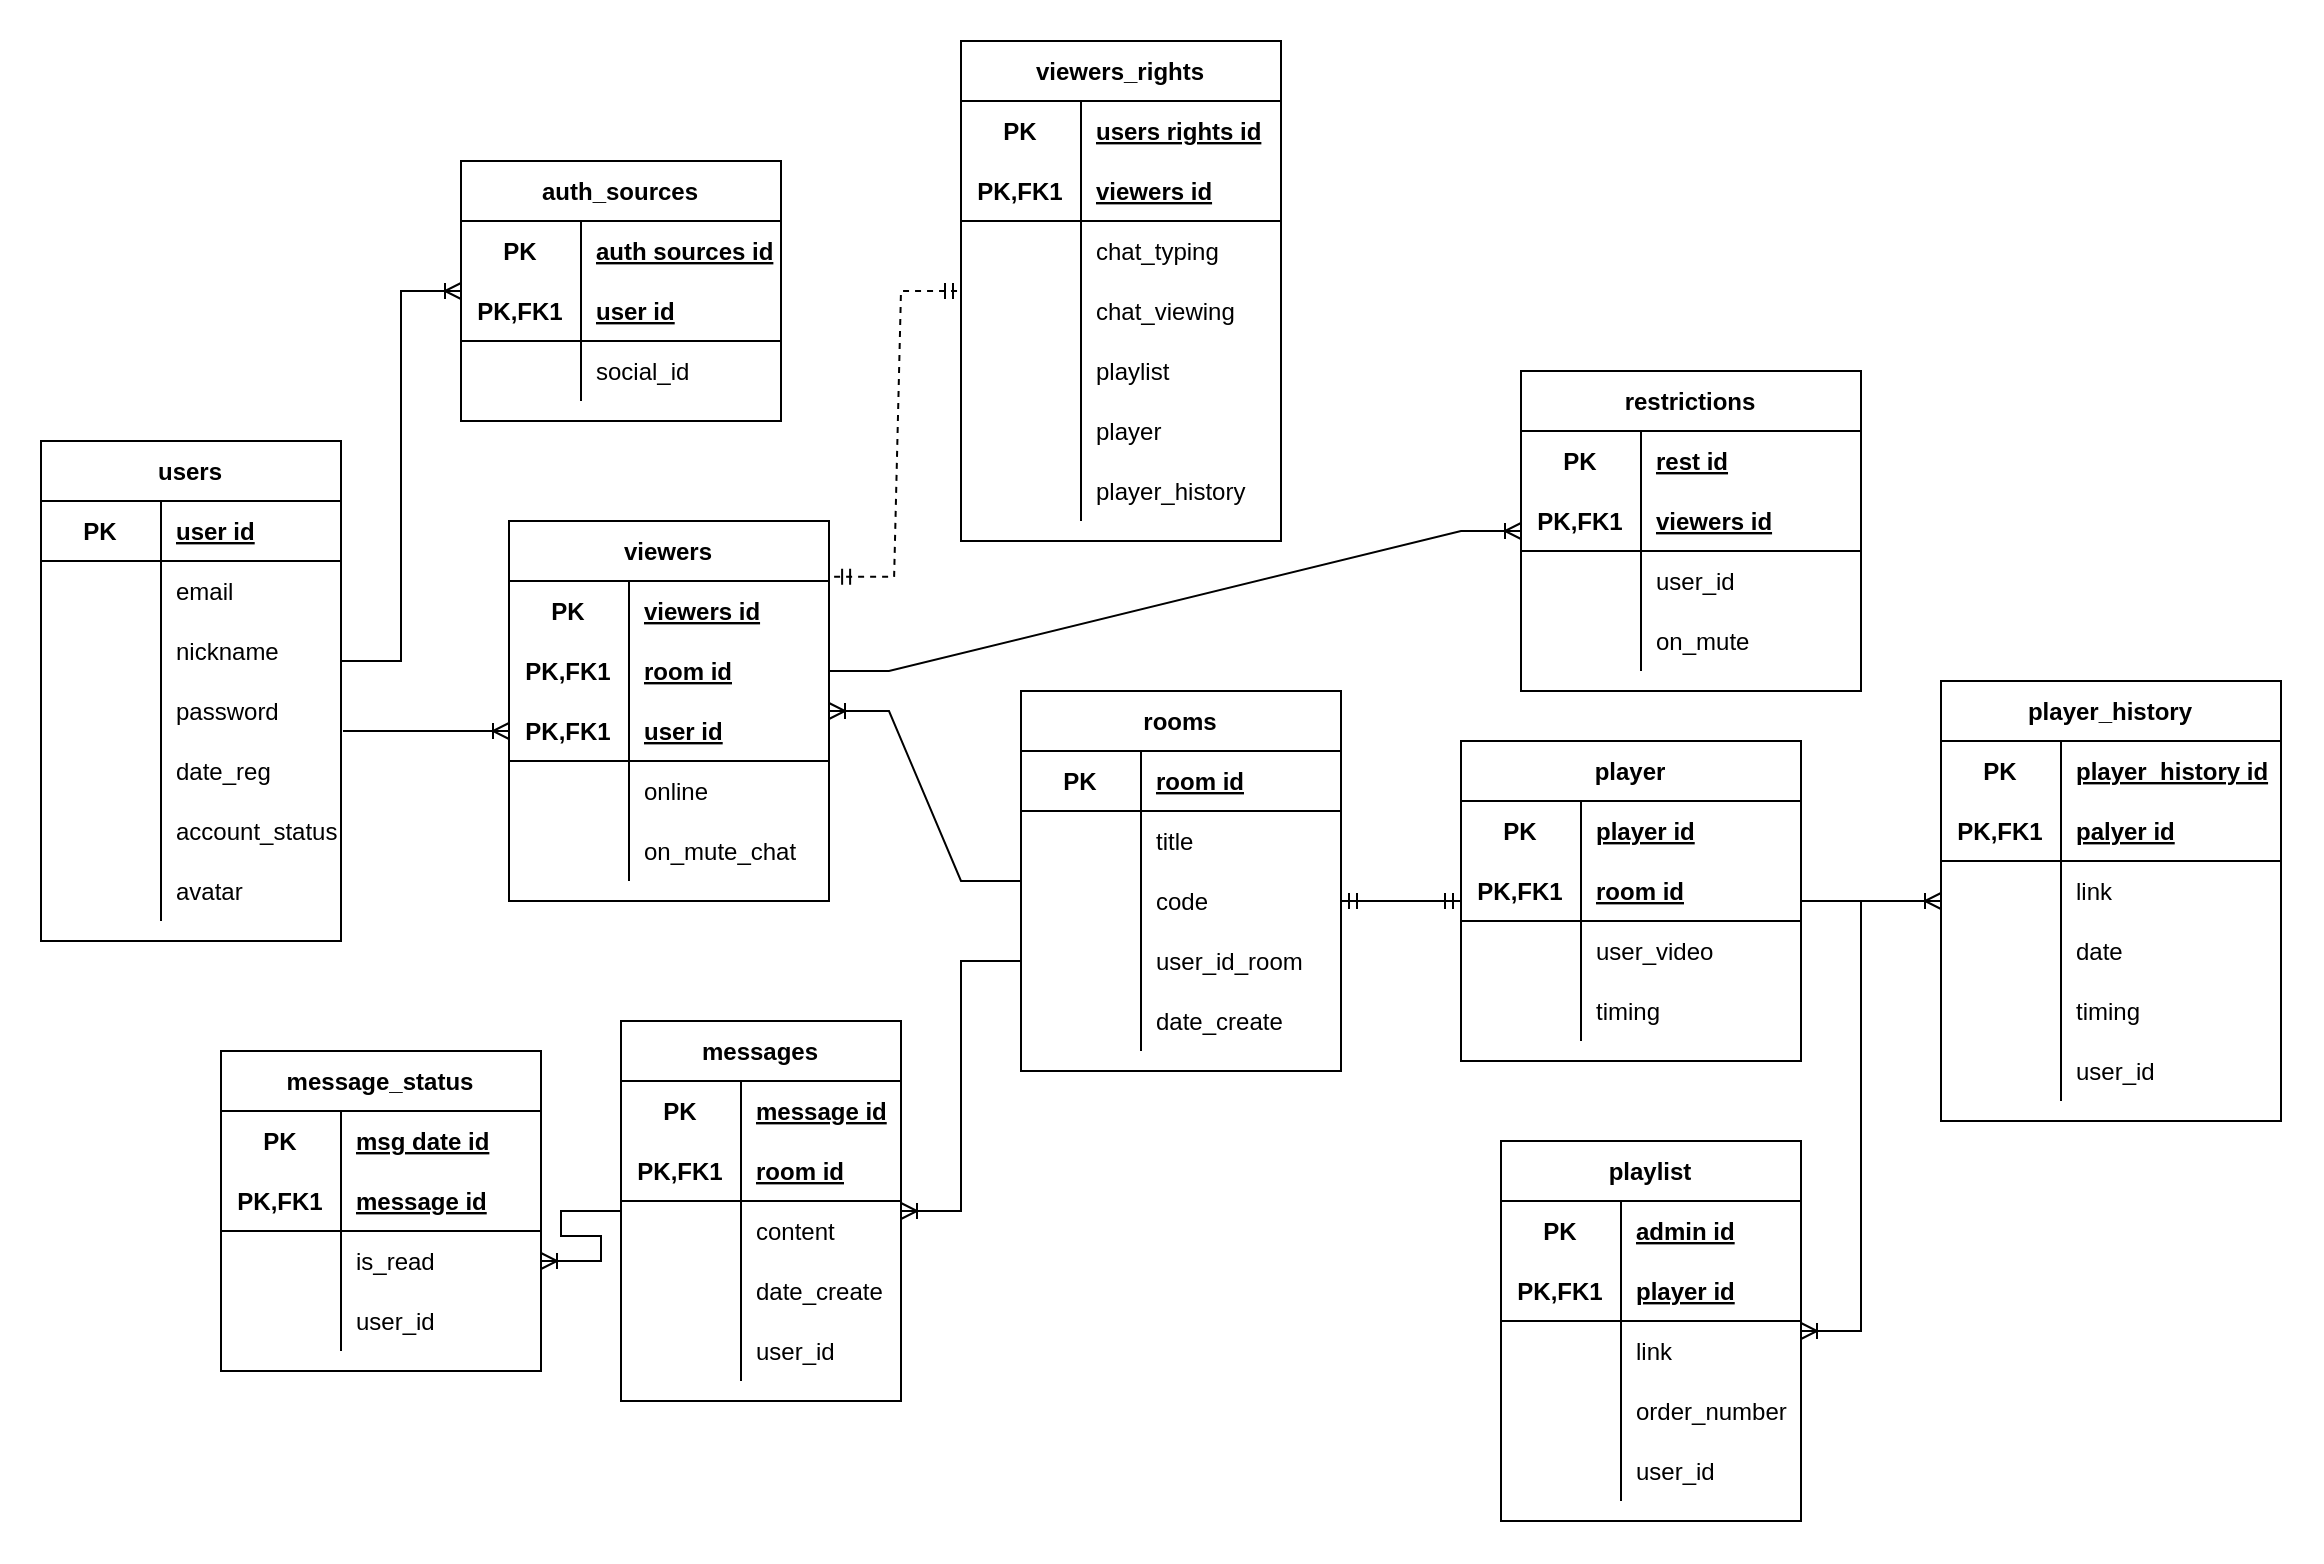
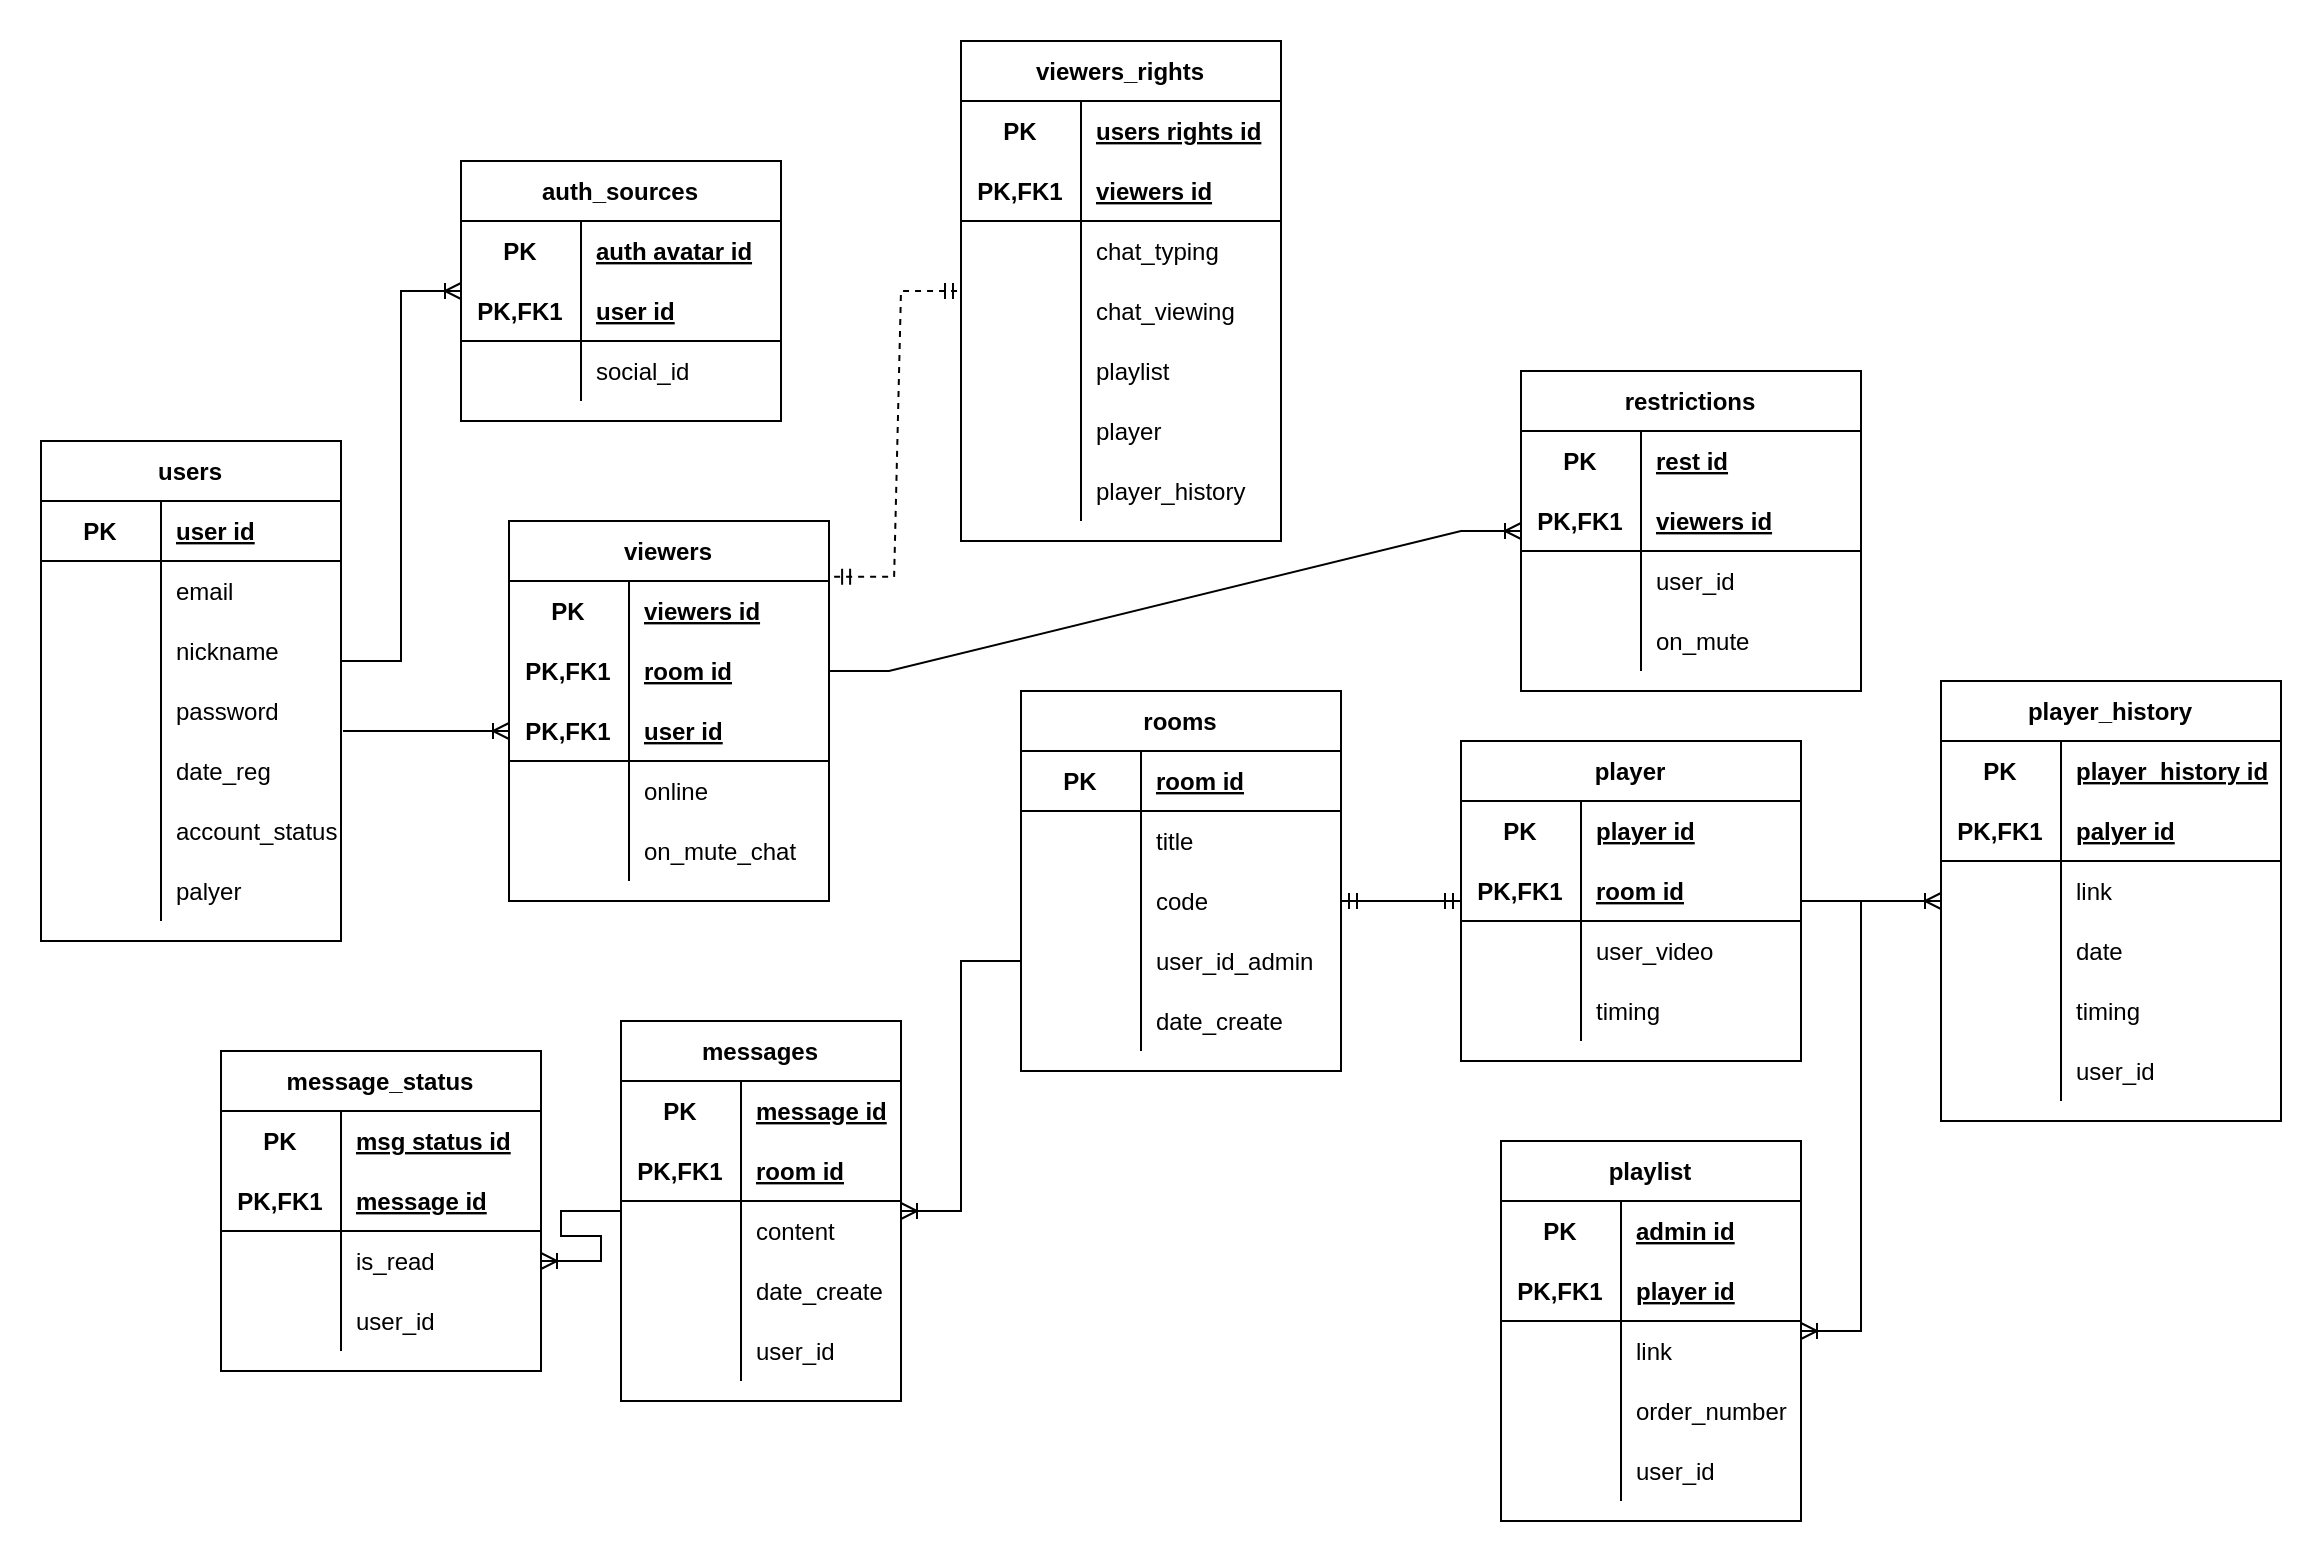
- <mxCell id="177" value="auth sources id" style="shape=partialRectangle;connectable=0;fillColor=none;top=0;left=0;bottom=0;right=0;align=left;spacingLeft=6;fontStyle=5;overflow=hidden;" parent="175" vertex="1"><mxGeometry x="60" width="100" height="30" as="geometry"><mxRectangle width="100" height="30" as="alternateBounds" /></mxGeometry></mxCell>
+ <mxCell id="177" value="auth avatar id" style="shape=partialRectangle;connectable=0;fillColor=none;top=0;left=0;bottom=0;right=0;align=left;spacingLeft=6;fontStyle=5;overflow=hidden;" parent="175" vertex="1"><mxGeometry x="60" width="100" height="30" as="geometry"><mxRectangle width="100" height="30" as="alternateBounds" /></mxGeometry></mxCell>
- <mxCell id="56" value="" style="edgeStyle=entityRelationEdgeStyle;fontSize=12;html=1;endArrow=ERoneToMany;rounded=0;" parent="1" source="24" target="40" edge="1"><mxGeometry width="100" height="100" relative="1" as="geometry"><mxPoint x="380" y="615" as="sourcePoint" /><mxPoint x="480" y="515" as="targetPoint" /></mxGeometry></mxCell>
- <mxCell id="23" value="avatar" style="shape=partialRectangle;connectable=0;fillColor=none;top=0;left=0;bottom=0;right=0;align=left;spacingLeft=6;overflow=hidden;" parent="21" vertex="1"><mxGeometry x="60" width="90" height="30" as="geometry"><mxRectangle width="90" height="30" as="alternateBounds" /></mxGeometry></mxCell>
+ <mxCell id="23" value="palyer" style="shape=partialRectangle;connectable=0;fillColor=none;top=0;left=0;bottom=0;right=0;align=left;spacingLeft=6;overflow=hidden;" parent="21" vertex="1"><mxGeometry x="60" width="90" height="30" as="geometry"><mxRectangle width="90" height="30" as="alternateBounds" /></mxGeometry></mxCell>
- <mxCell id="36" value="user_id_room" style="shape=partialRectangle;connectable=0;fillColor=none;top=0;left=0;bottom=0;right=0;align=left;spacingLeft=6;overflow=hidden;" parent="34" vertex="1"><mxGeometry x="60" width="100" height="30" as="geometry"><mxRectangle width="100" height="30" as="alternateBounds" /></mxGeometry></mxCell>
+ <mxCell id="36" value="user_id_admin" style="shape=partialRectangle;connectable=0;fillColor=none;top=0;left=0;bottom=0;right=0;align=left;spacingLeft=6;overflow=hidden;" parent="34" vertex="1"><mxGeometry x="60" width="100" height="30" as="geometry"><mxRectangle width="100" height="30" as="alternateBounds" /></mxGeometry></mxCell>
- <mxCell id="77" value="msg date id" style="shape=partialRectangle;connectable=0;fillColor=none;top=0;left=0;bottom=0;right=0;align=left;spacingLeft=6;fontStyle=5;overflow=hidden;" parent="75" vertex="1"><mxGeometry x="60" width="100" height="30" as="geometry"><mxRectangle width="100" height="30" as="alternateBounds" /></mxGeometry></mxCell>
+ <mxCell id="77" value="msg status id" style="shape=partialRectangle;connectable=0;fillColor=none;top=0;left=0;bottom=0;right=0;align=left;spacingLeft=6;fontStyle=5;overflow=hidden;" parent="75" vertex="1"><mxGeometry x="60" width="100" height="30" as="geometry"><mxRectangle width="100" height="30" as="alternateBounds" /></mxGeometry></mxCell>
